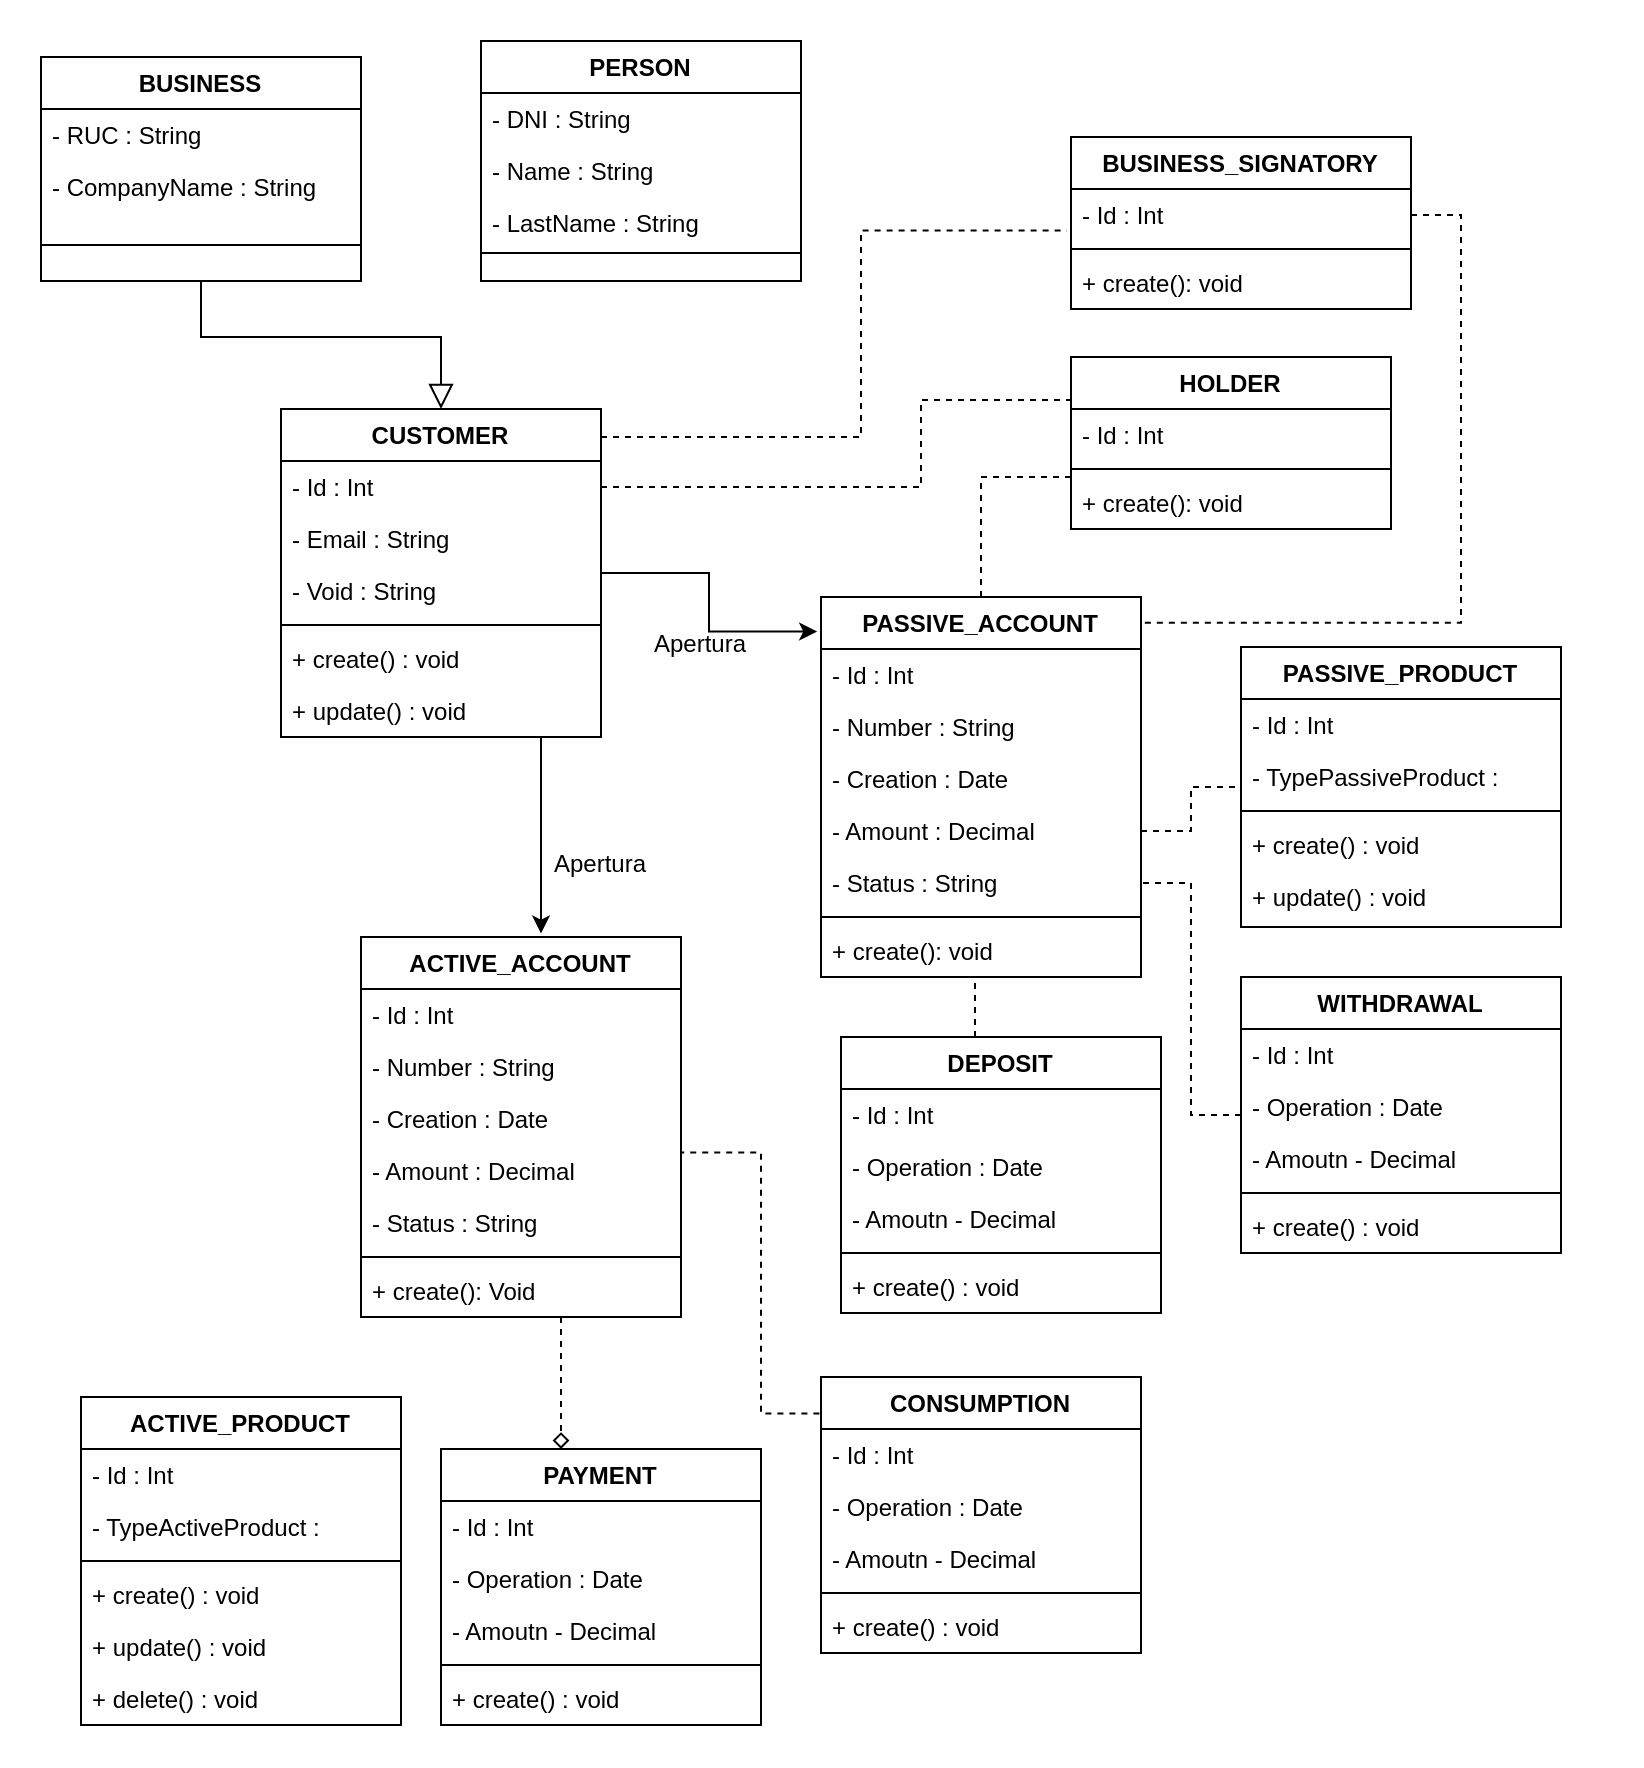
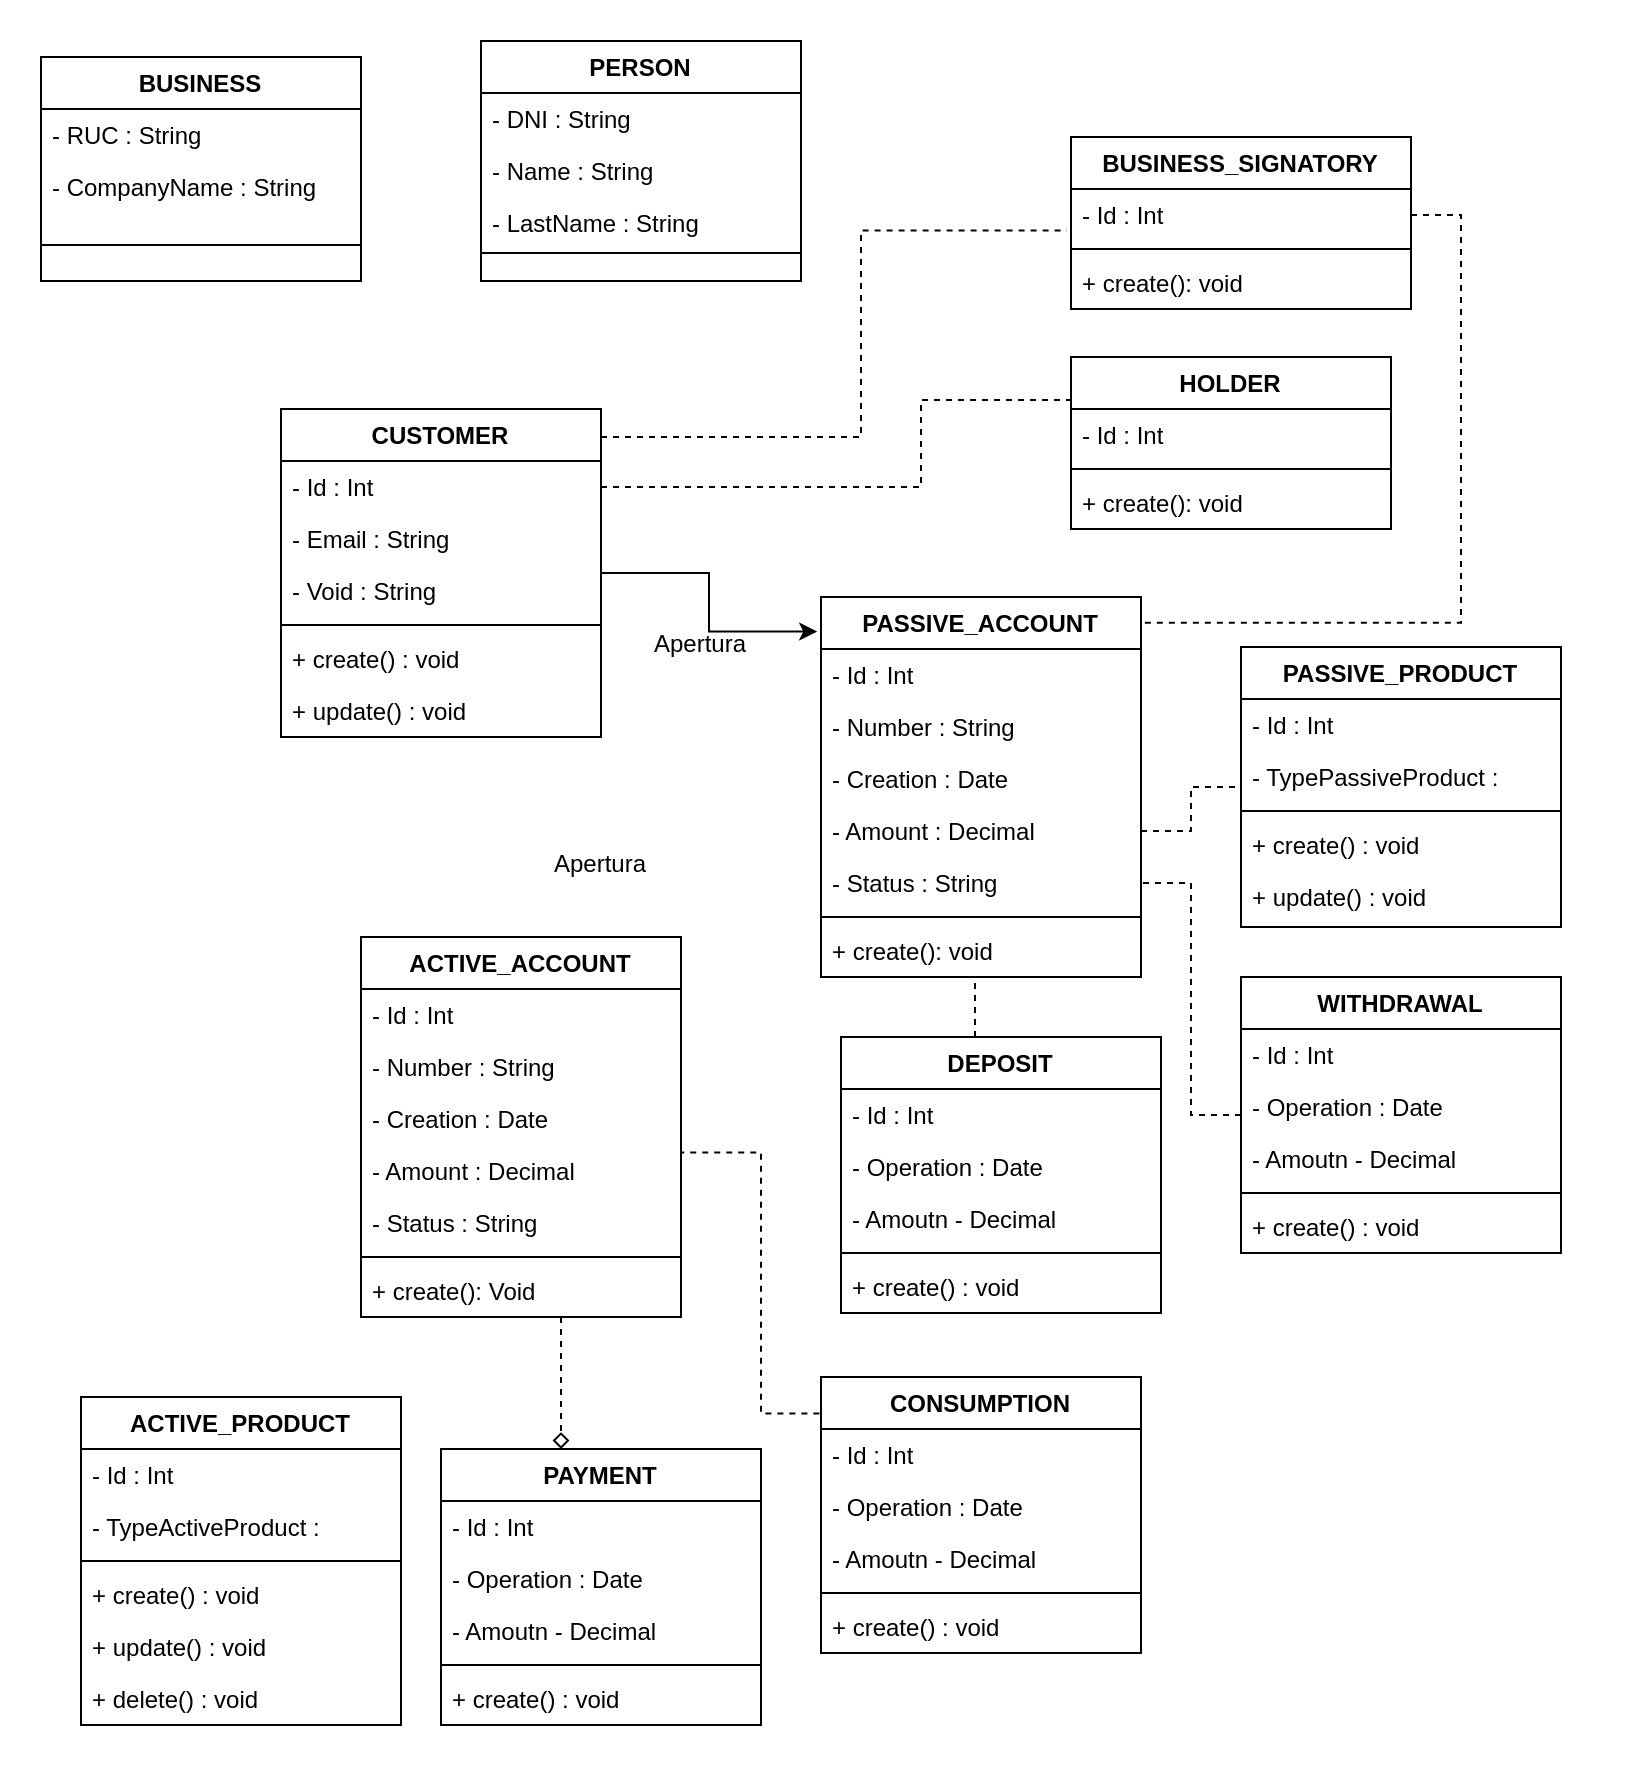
- <mxCell id="16" value="" style="endArrow=block;endSize=10;endFill=0;shadow=0;strokeWidth=1;rounded=0;edgeStyle=elbowEdgeStyle;elbow=vertical;exitX=0.5;exitY=1;exitDx=0;exitDy=0;entryX=0.5;entryY=0;entryDx=0;entryDy=0;" parent="1" source="12" target="5" edge="1"><mxGeometry width="160" relative="1" as="geometry"><mxPoint x="134.8" y="99.792" as="sourcePoint" /><mxPoint x="100" y="-169" as="targetPoint" /><Array as="points"><mxPoint x="150" y="168" /></Array></mxGeometry></mxCell>
- <mxCell id="54" style="edgeStyle=elbowEdgeStyle;rounded=0;orthogonalLoop=1;jettySize=auto;html=1;entryX=0.5;entryY=0;entryDx=0;entryDy=0;dashed=1;endArrow=none;endFill=0;" edge="1" parent="1" source="55" target="35"><mxGeometry relative="1" as="geometry"><Array as="points"><mxPoint x="490" y="238" /></Array></mxGeometry></mxCell>
- <mxCell id="2" style="edgeStyle=elbowEdgeStyle;rounded=0;orthogonalLoop=1;jettySize=auto;html=1;entryX=0.56;entryY=-0.009;entryDx=0;entryDy=0;entryPerimeter=0;" edge="1" parent="1" source="5" target="44"><mxGeometry relative="1" as="geometry" /></mxCell>
